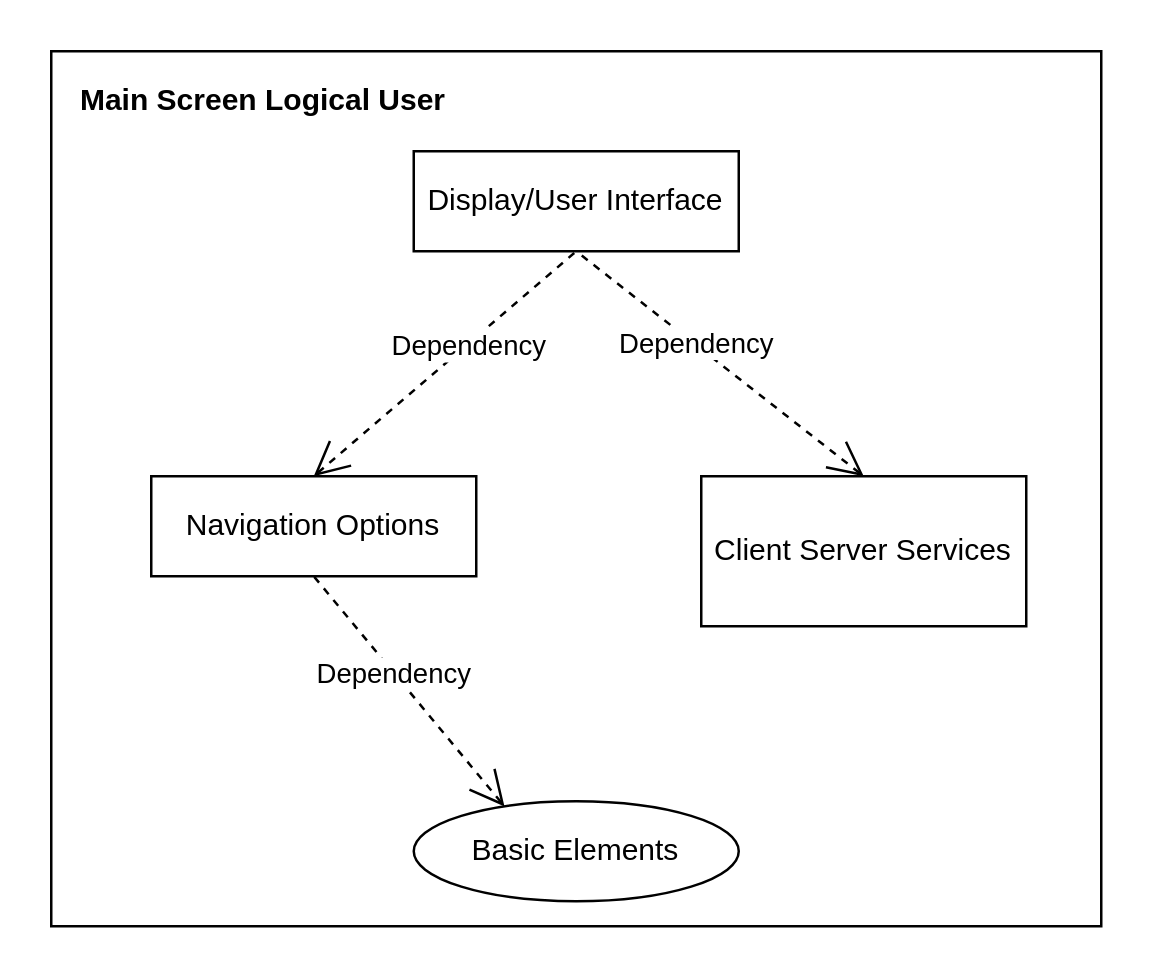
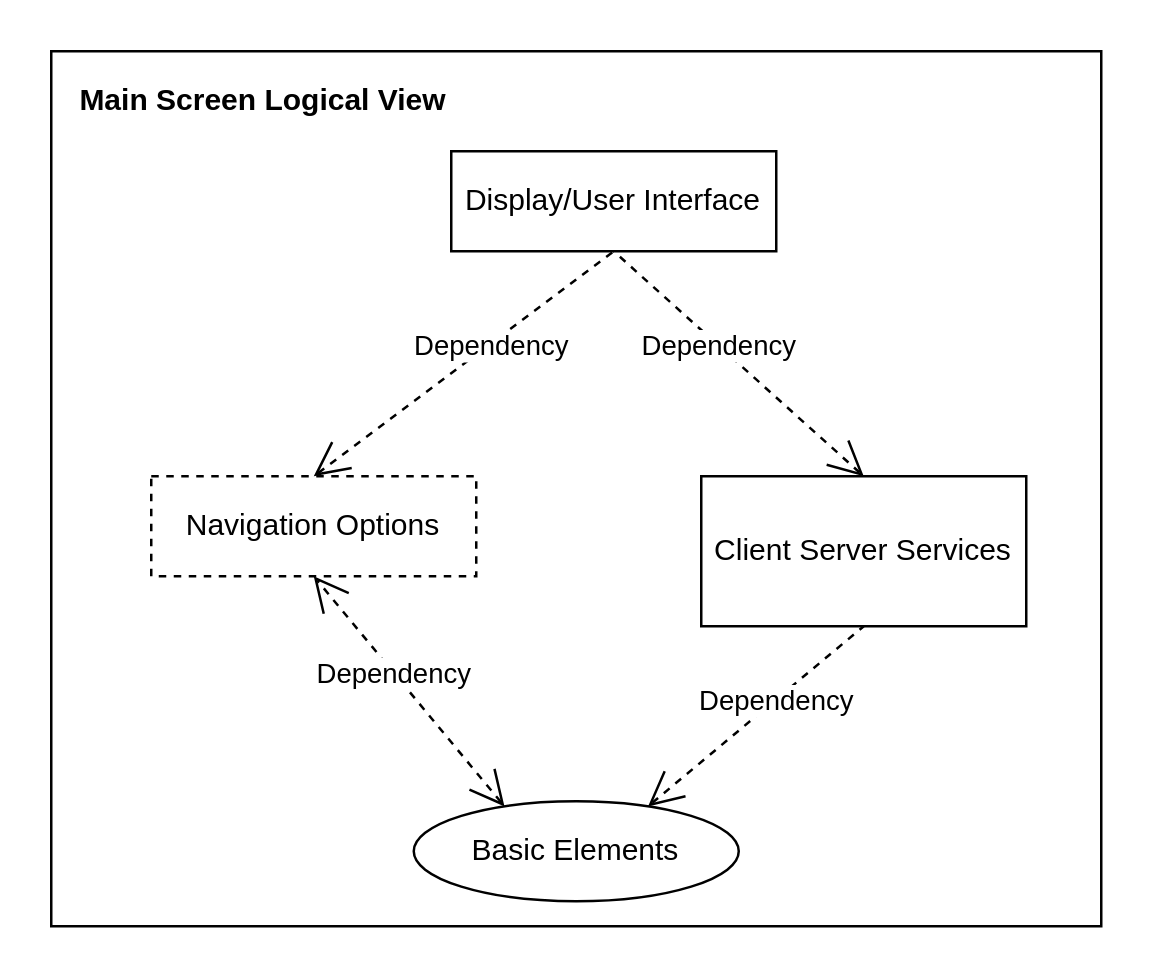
- <mxCell id="3" value="&lt;b&gt;Main Screen Logical User&lt;/b&gt;" style="text;html=1;strokeColor=none;fillColor=none;align=center;verticalAlign=middle;whiteSpace=wrap;rounded=0;" vertex="1" parent="1"><mxGeometry x="30" y="30" width="150" height="20" as="geometry" /></mxCell>
+ <mxCell id="3" value="&lt;b&gt;Main Screen Logical View&lt;/b&gt;" style="text;html=1;strokeColor=none;fillColor=none;align=center;verticalAlign=middle;whiteSpace=wrap;rounded=0;" vertex="1" parent="1"><mxGeometry x="30" y="30" width="150" height="20" as="geometry" /></mxCell>
- <mxCell id="4" value="Display/User Interface" style="rounded=0;whiteSpace=wrap;html=1;" vertex="1" parent="1"><mxGeometry x="165" y="60" width="130" height="40" as="geometry" /></mxCell>
+ <mxCell id="4" value="Display/User Interface" style="rounded=0;whiteSpace=wrap;html=1;" vertex="1" parent="1"><mxGeometry x="180" y="60" width="130" height="40" as="geometry" /></mxCell>
- <mxCell id="6" value="Navigation Options" style="rounded=0;whiteSpace=wrap;html=1;" vertex="1" parent="1"><mxGeometry x="60" y="190" width="130" height="40" as="geometry" /></mxCell>
+ <mxCell id="6" value="Navigation Options" style="rounded=0;whiteSpace=wrap;html=1;dashed=1;" vertex="1" parent="1"><mxGeometry x="60" y="190" width="130" height="40" as="geometry" /></mxCell>
- <mxCell id="14" value="" style="endArrow=none;endSize=12;dashed=1;html=1;entryX=0.5;entryY=1;entryDx=0;entryDy=0;exitX=0.25;exitY=0;exitDx=0;exitDy=0;startArrow=open;startFill=0;endFill=0;startSize=12;" edge="1" parent="1" source="5" target="6"><mxGeometry width="160" relative="1" as="geometry"><mxPoint x="130" y="330" as="sourcePoint" /><mxPoint x="150" y="220" as="targetPoint" /><Array as="points" /></mxGeometry></mxCell>
+ <mxCell id="14" value="" style="endArrow=open;endSize=12;dashed=1;html=1;entryX=0.5;entryY=1;entryDx=0;entryDy=0;exitX=0.25;exitY=0;exitDx=0;exitDy=0;startArrow=open;startFill=0;endFill=0;startSize=12;" edge="1" parent="1" source="5" target="6"><mxGeometry width="160" relative="1" as="geometry"><mxPoint x="130" y="330" as="sourcePoint" /><mxPoint x="150" y="220" as="targetPoint" /><Array as="points" /></mxGeometry></mxCell>
+ <mxCell id="12" value="" style="endArrow=none;endSize=12;dashed=1;html=1;entryX=0.5;entryY=1;entryDx=0;entryDy=0;exitX=0.75;exitY=0;exitDx=0;exitDy=0;startArrow=open;startFill=0;endFill=0;startSize=12;" edge="1" parent="1" source="5" target="7"><mxGeometry width="160" relative="1" as="geometry"><mxPoint x="210" y="380" as="sourcePoint" /><mxPoint x="230" y="270" as="targetPoint" /><Array as="points" /></mxGeometry></mxCell>
+ <mxCell id="13" value="Dependency" style="edgeLabel;html=1;align=center;verticalAlign=middle;resizable=0;points=[];" vertex="1" connectable="0" parent="12"><mxGeometry x="0.175" relative="1" as="geometry"><mxPoint as="offset" /></mxGeometry></mxCell>
